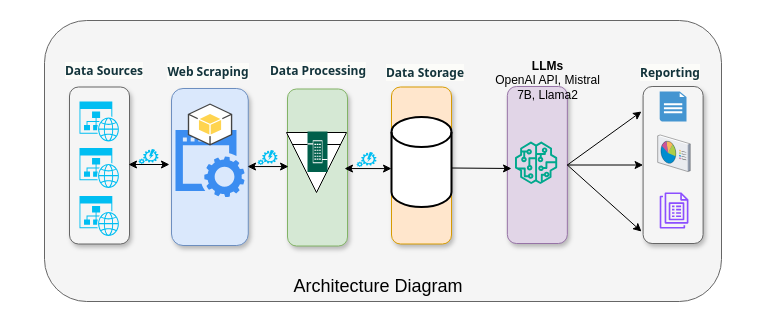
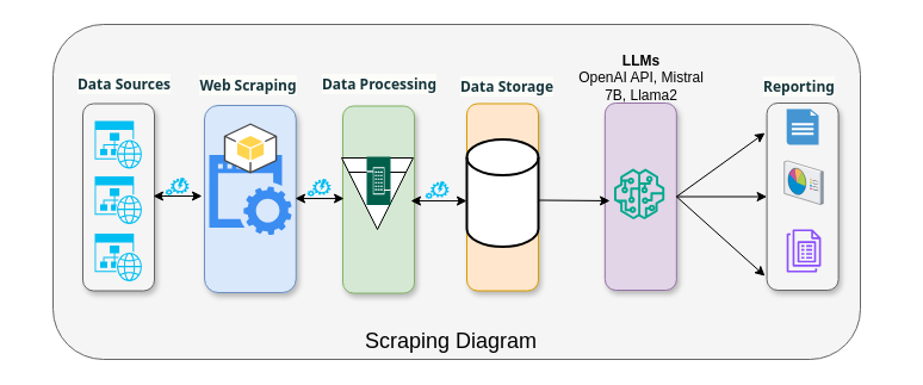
- <mxCell id="34" value="&lt;b&gt;LLMs&lt;/b&gt;&lt;br&gt;OpenAI API, Mistral 7B, Llama2" style="text;html=1;align=center;verticalAlign=middle;whiteSpace=wrap;rounded=0;" vertex="1" parent="2"><mxGeometry x="445.6" y="45" width="114.5" height="30" as="geometry" /></mxCell>
+ <mxCell id="34" value="&lt;b&gt;LLMs&lt;/b&gt;&lt;br&gt;OpenAI API, Mistral 7B, Llama2" style="text;html=1;align=center;verticalAlign=middle;whiteSpace=wrap;rounded=0;" vertex="1" parent="2"><mxGeometry x="435.6" y="30" width="114.5" height="30" as="geometry" /></mxCell>
- <mxCell id="41" value="&lt;font style=&quot;font-size: 18px;&quot;&gt;Architecture Diagram&lt;/font&gt;" style="text;html=1;align=center;verticalAlign=middle;whiteSpace=wrap;rounded=0;" vertex="1" parent="2"><mxGeometry x="245.5" y="251" width="175.5" height="30" as="geometry" /></mxCell>
+ <mxCell id="41" value="&lt;font style=&quot;font-size: 18px;&quot;&gt;Scraping Diagram&lt;/font&gt;" style="text;html=1;align=center;verticalAlign=middle;whiteSpace=wrap;rounded=0;" vertex="1" parent="2"><mxGeometry x="245.5" y="251" width="175.5" height="30" as="geometry" /></mxCell>
